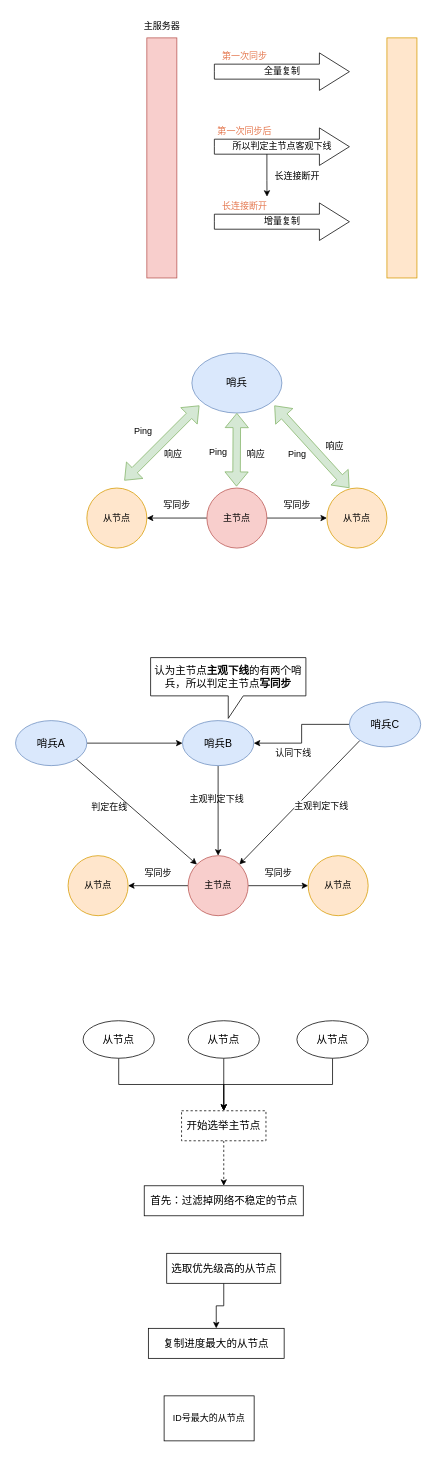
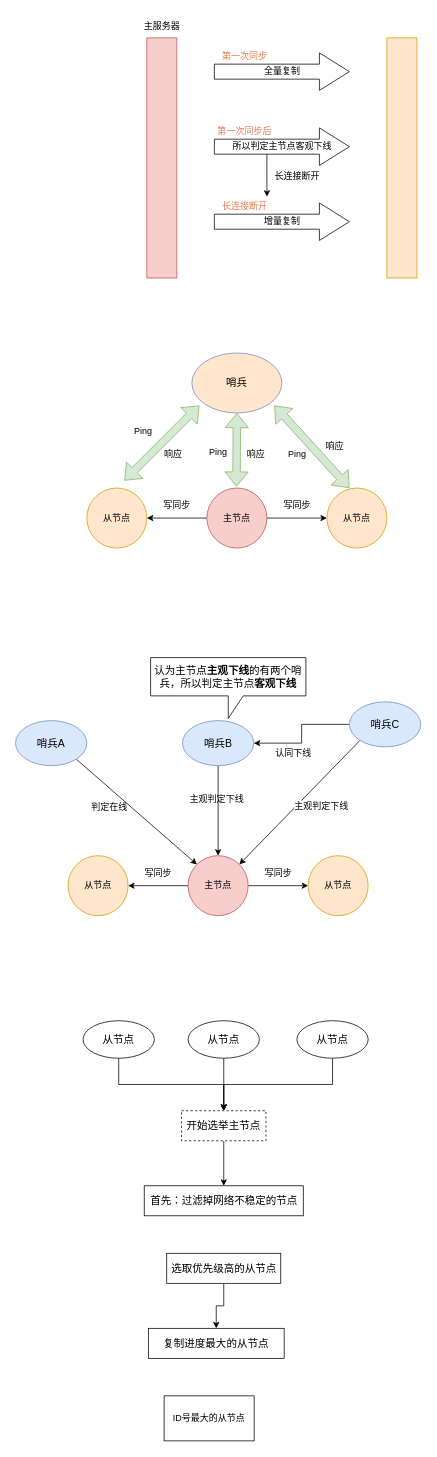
- <mxCell id="18" value="&lt;font style=&quot;font-size: 14px;&quot;&gt;哨兵&lt;/font&gt;" style="ellipse;whiteSpace=wrap;html=1;fillColor=#dae8fc;strokeColor=#6c8ebf;" vertex="1" parent="1"><mxGeometry x="255" y="470" width="120" height="80" as="geometry" /></mxCell>
+ <mxCell id="18" value="&lt;font style=&quot;font-size: 14px;&quot;&gt;哨兵&lt;/font&gt;" style="ellipse;whiteSpace=wrap;html=1;fillColor=#ffe6cc;strokeColor=#6c8ebf;" vertex="1" parent="1"><mxGeometry x="255" y="470" width="120" height="80" as="geometry" /></mxCell>
- <mxCell id="49" value="&lt;font style=&quot;font-size: 14px;&quot;&gt;认为主节点&lt;b&gt;主观下线&lt;/b&gt;的有两个哨兵，所以判定主节点&lt;b&gt;写同步&lt;/b&gt;&lt;/font&gt;" style="shape=callout;whiteSpace=wrap;html=1;perimeter=calloutPerimeter;" vertex="1" parent="1"><mxGeometry x="200" y="876" width="207" height="81" as="geometry" /></mxCell>
+ <mxCell id="49" value="&lt;font style=&quot;font-size: 14px;&quot;&gt;认为主节点&lt;b&gt;主观下线&lt;/b&gt;的有两个哨兵，所以判定主节点&lt;b&gt;客观下线&lt;/b&gt;&lt;/font&gt;" style="shape=callout;whiteSpace=wrap;html=1;perimeter=calloutPerimeter;" vertex="1" parent="1"><mxGeometry x="200" y="876" width="207" height="81" as="geometry" /></mxCell>
- <mxCell id="36" style="edgeStyle=orthogonalEdgeStyle;rounded=0;orthogonalLoop=1;jettySize=auto;html=1;exitX=1;exitY=0.5;exitDx=0;exitDy=0;" edge="1" parent="1" source="37" target="41"><mxGeometry relative="1" as="geometry" /></mxCell>
- <mxCell id="56" style="edgeStyle=orthogonalEdgeStyle;rounded=0;orthogonalLoop=1;jettySize=auto;html=1;exitX=0.5;exitY=1;exitDx=0;exitDy=0;entryX=0.5;entryY=0;entryDx=0;entryDy=0;dashed=1;" edge="1" parent="1" source="57" target="58"><mxGeometry relative="1" as="geometry" /></mxCell>
+ <mxCell id="56" style="edgeStyle=orthogonalEdgeStyle;rounded=0;orthogonalLoop=1;jettySize=auto;html=1;exitX=0.5;exitY=1;exitDx=0;exitDy=0;entryX=0.5;entryY=0;entryDx=0;entryDy=0;" edge="1" parent="1" source="57" target="58"><mxGeometry relative="1" as="geometry" /></mxCell>
